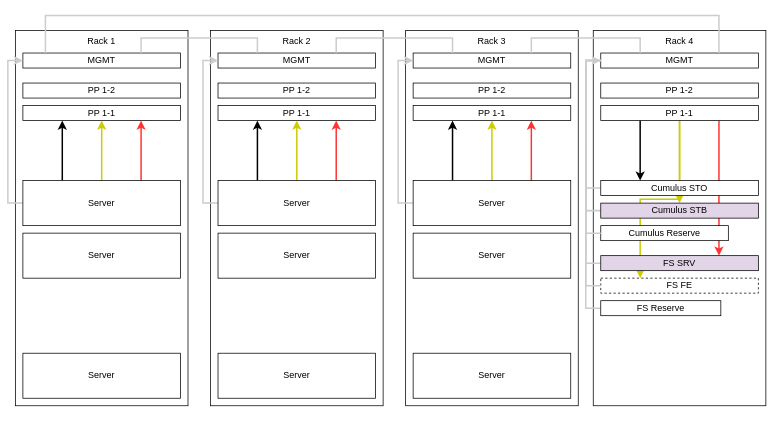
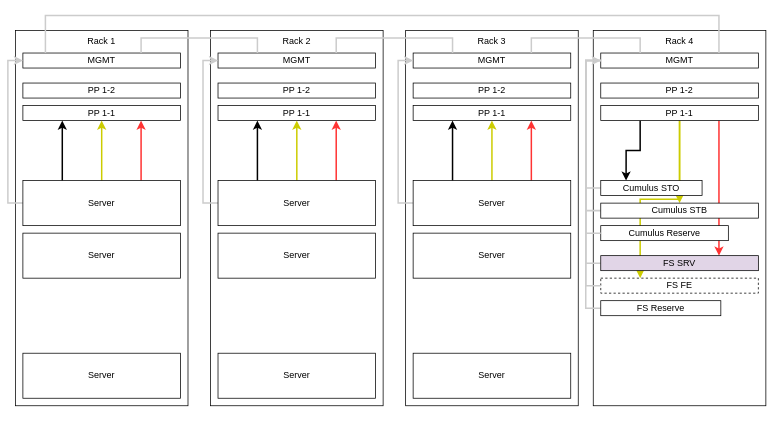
- <mxCell id="48" value="Cumulus STO" style="rounded=0;whiteSpace=wrap;html=1;" vertex="1" parent="38"><mxGeometry x="10" y="200" width="210" height="20" as="geometry" /></mxCell>
+ <mxCell id="48" value="Cumulus STO" style="rounded=0;whiteSpace=wrap;html=1;" vertex="1" parent="38"><mxGeometry x="10" y="200" width="135" height="20" as="geometry" /></mxCell>
- <mxCell id="50" value="Cumulus STB" style="rounded=0;whiteSpace=wrap;html=1;fillColor=#e1d5e7;" vertex="1" parent="38"><mxGeometry x="10" y="230" width="210" height="20" as="geometry" /></mxCell>
+ <mxCell id="50" value="Cumulus STB" style="rounded=0;whiteSpace=wrap;html=1;" vertex="1" parent="38"><mxGeometry x="10" y="230" width="210" height="20" as="geometry" /></mxCell>
